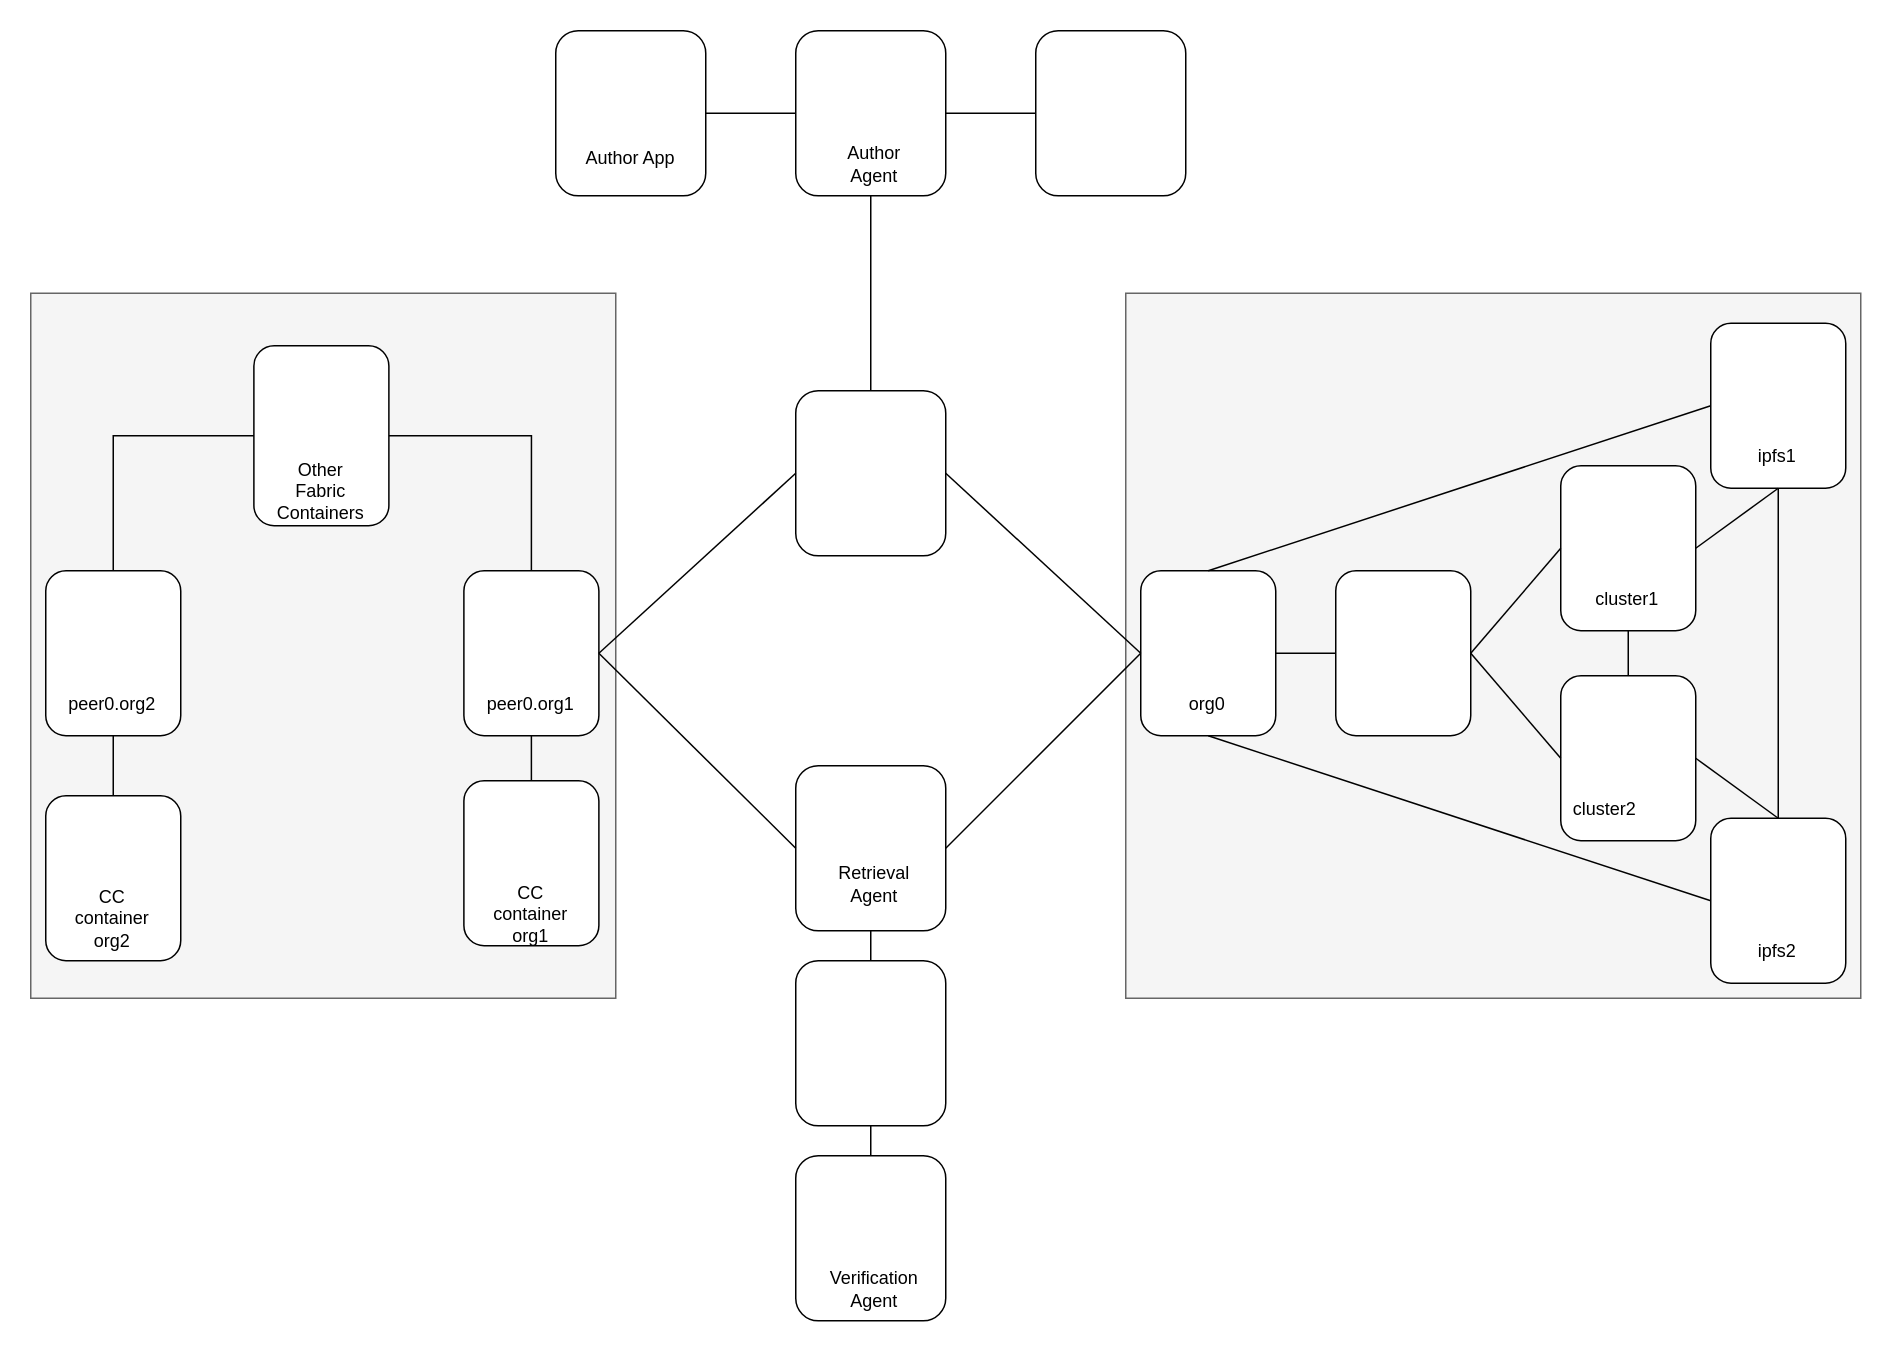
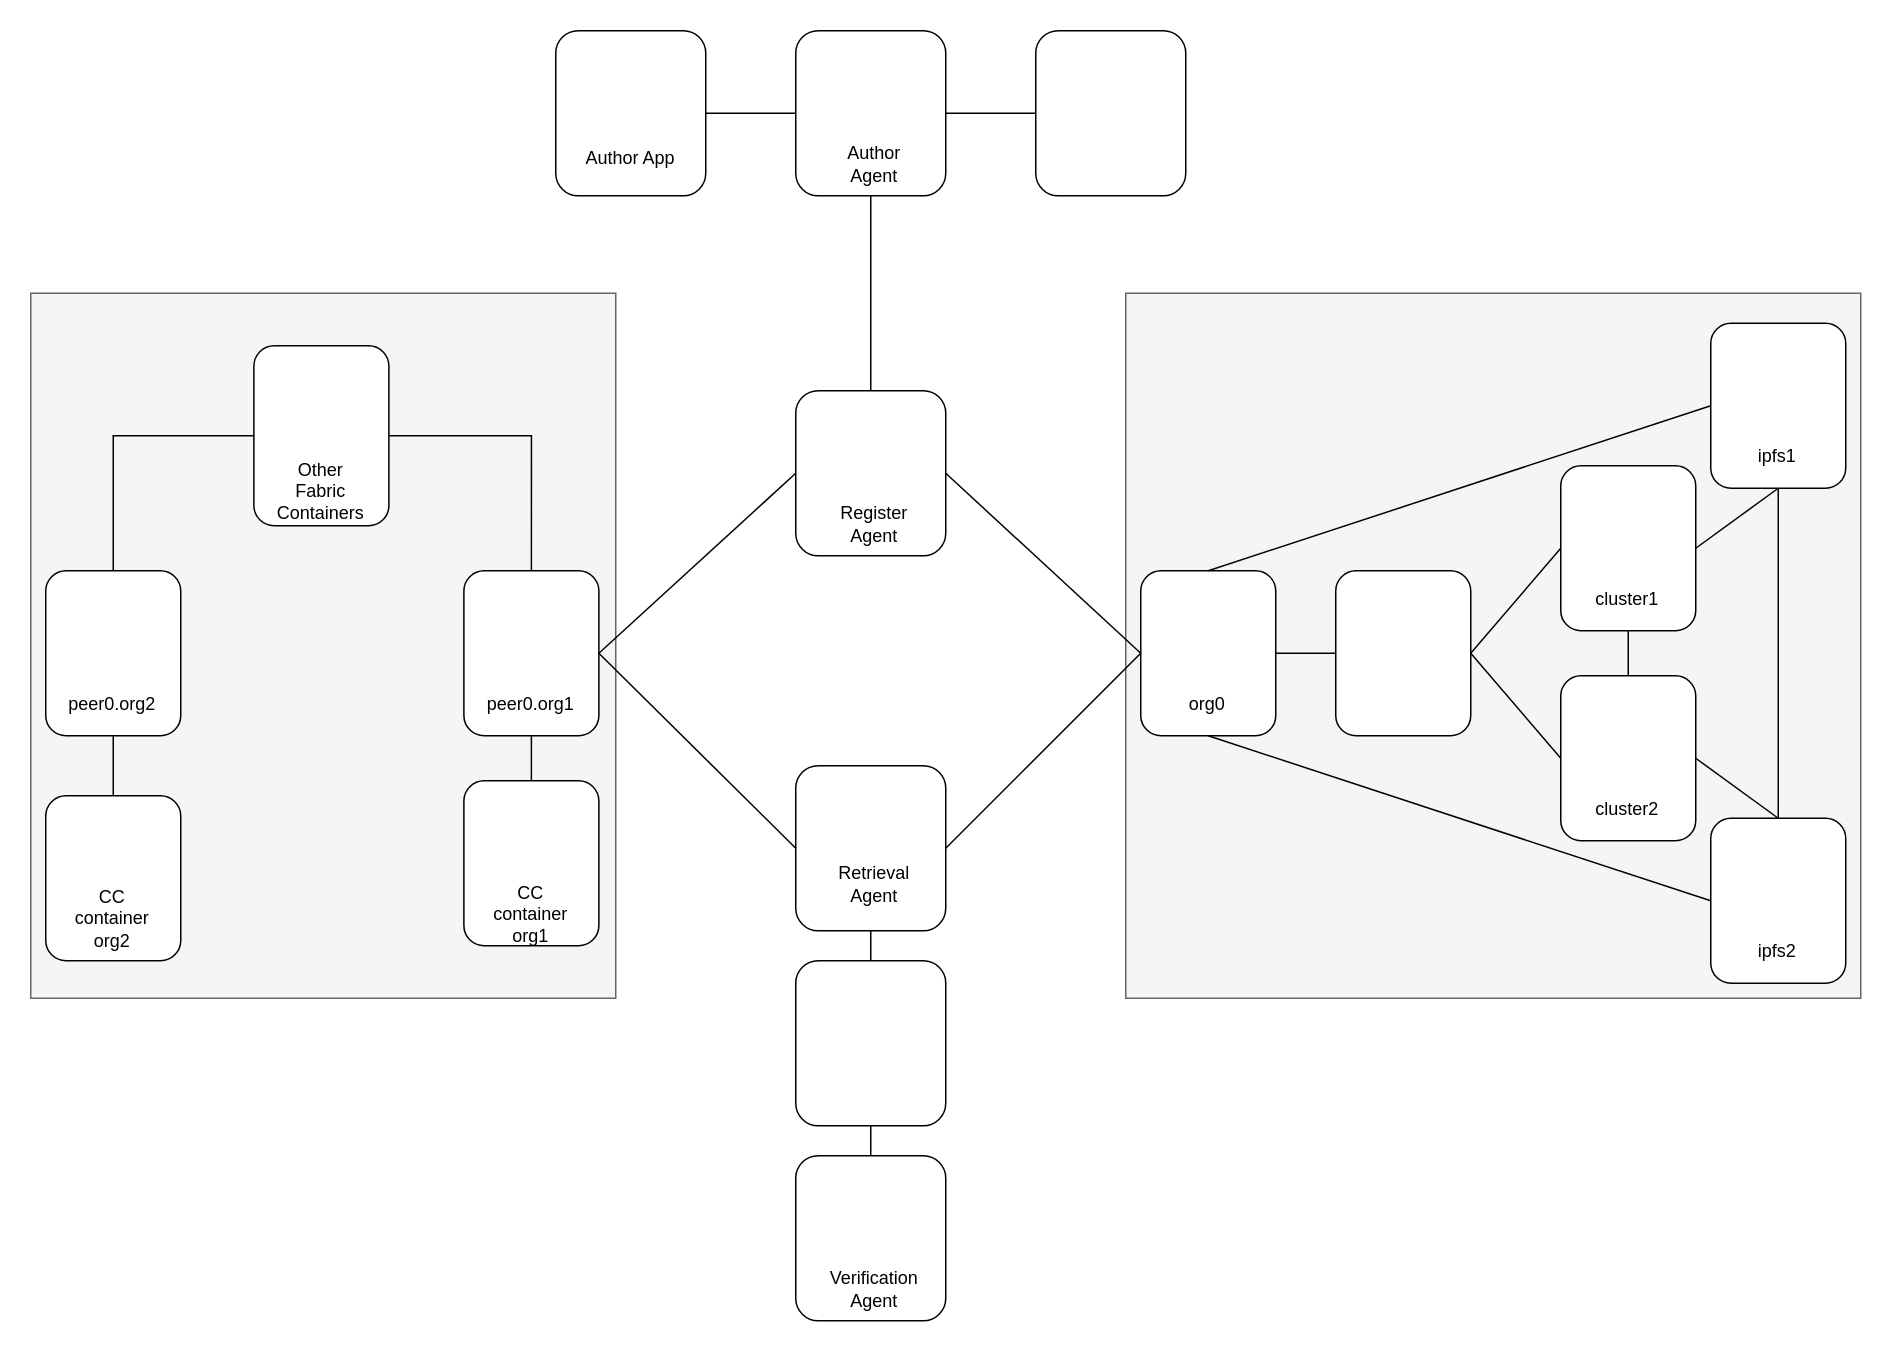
+ <mxCell id="17" value="Register Agent" style="text;html=1;strokeColor=none;fillColor=none;align=center;verticalAlign=middle;whiteSpace=wrap;rounded=0;" parent="14" vertex="1"><mxGeometry x="24.997" y="76.154" width="54.545" height="25.385" as="geometry" /></mxCell>
- <mxCell id="69" value="cluster2" style="text;html=1;strokeColor=none;fillColor=none;align=center;verticalAlign=middle;whiteSpace=wrap;rounded=0;" parent="66" vertex="1"><mxGeometry x="5.455" y="76.154" width="49.091" height="25.385" as="geometry" /></mxCell>
+ <mxCell id="69" value="cluster2" style="text;html=1;strokeColor=none;fillColor=none;align=center;verticalAlign=middle;whiteSpace=wrap;rounded=0;" parent="66" vertex="1"><mxGeometry x="20.455" y="76.154" width="49.091" height="25.385" as="geometry" /></mxCell>
